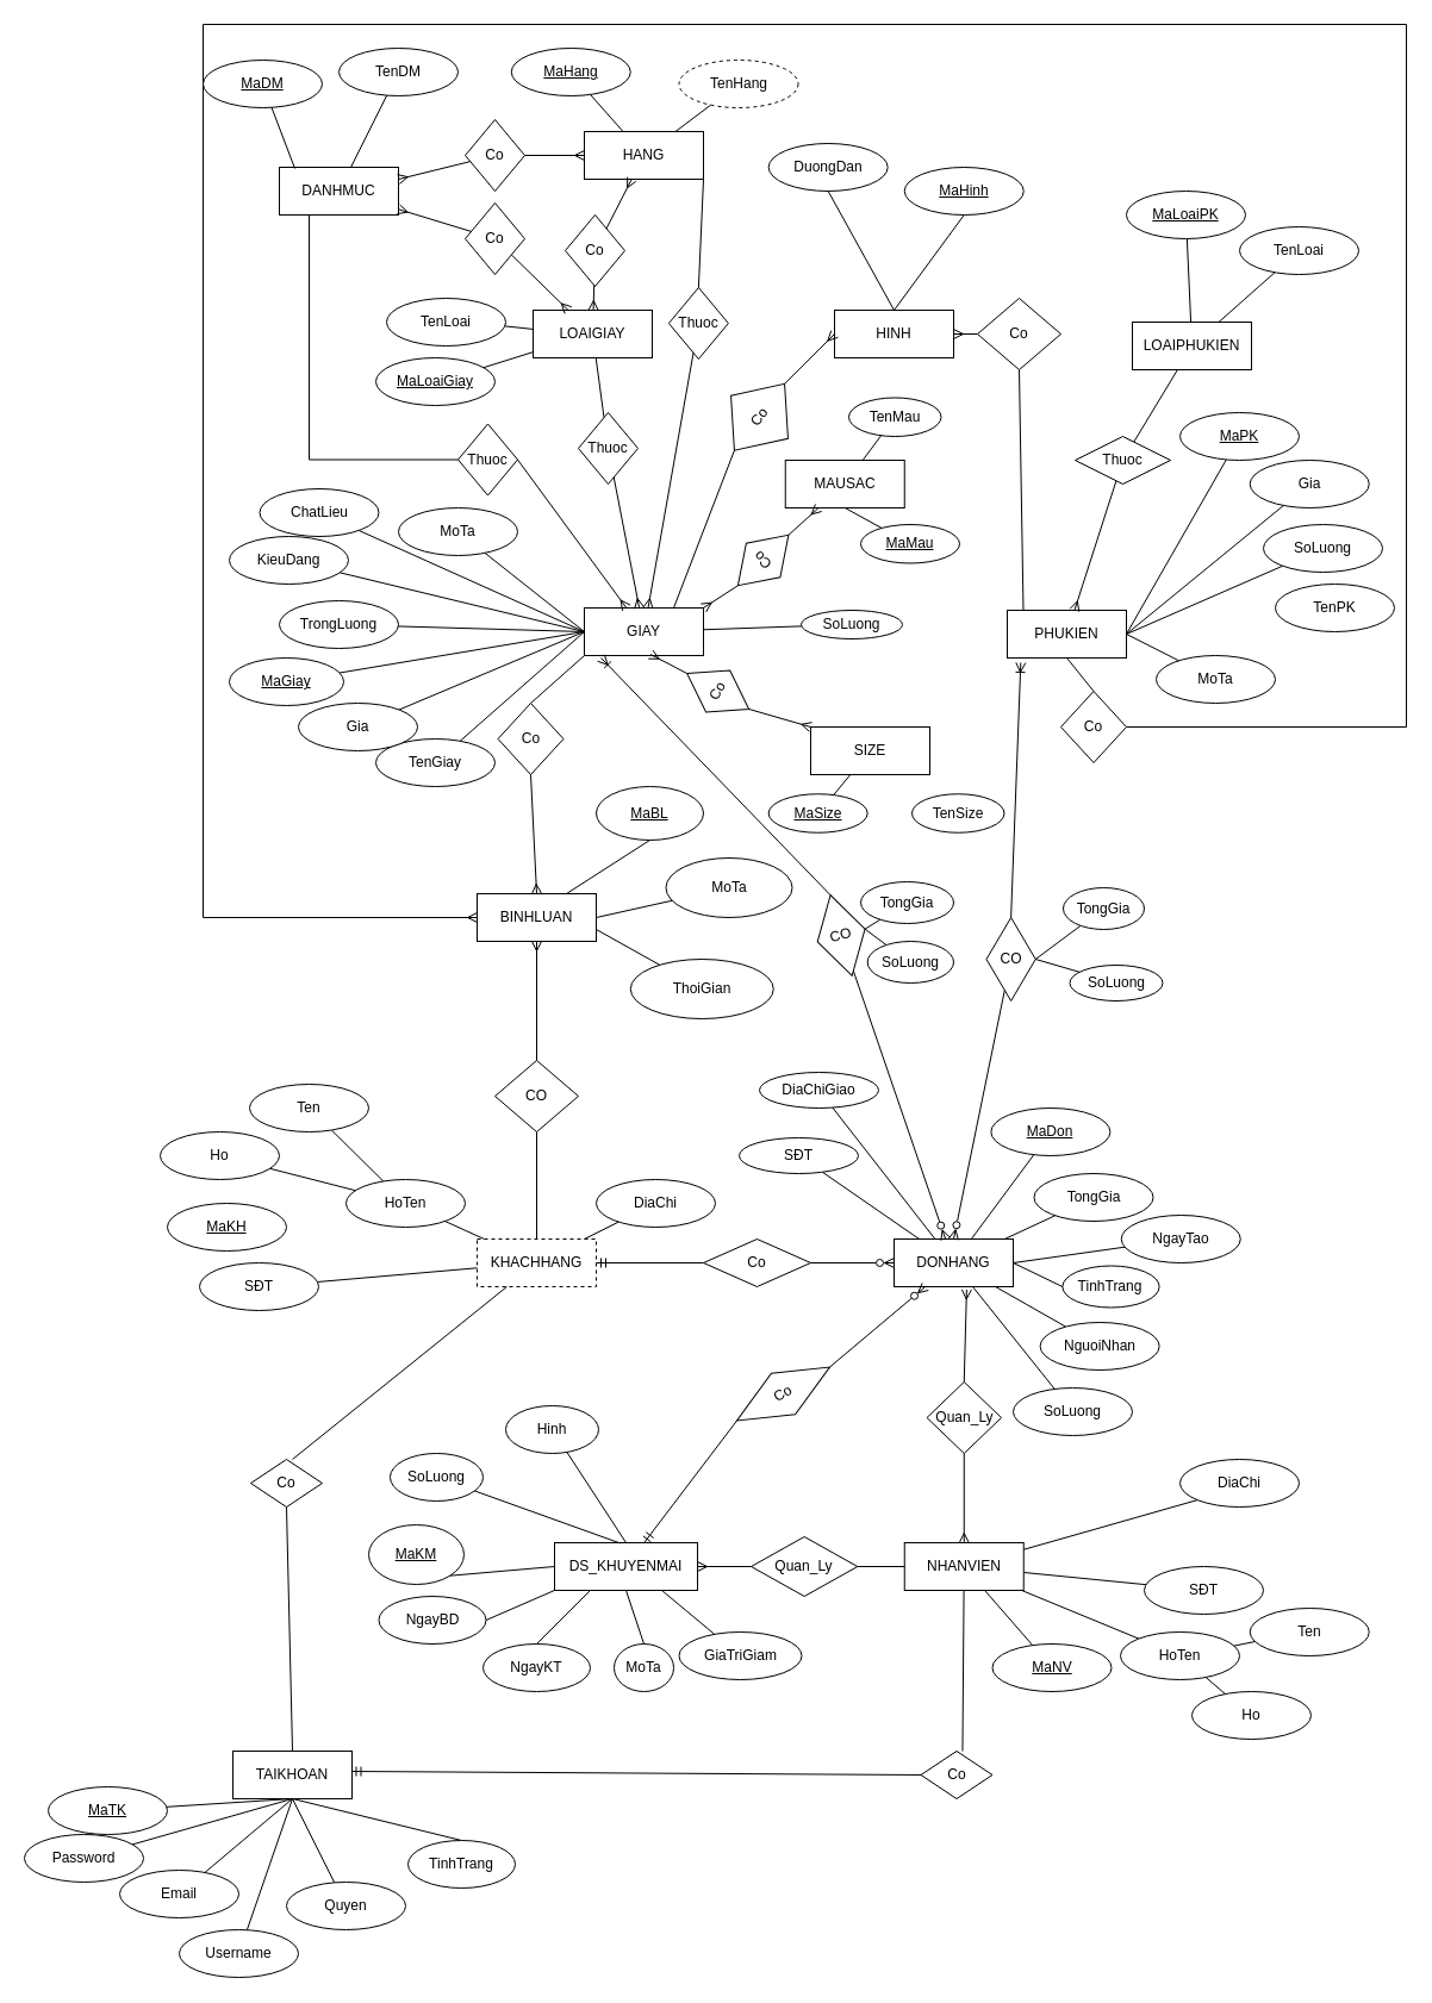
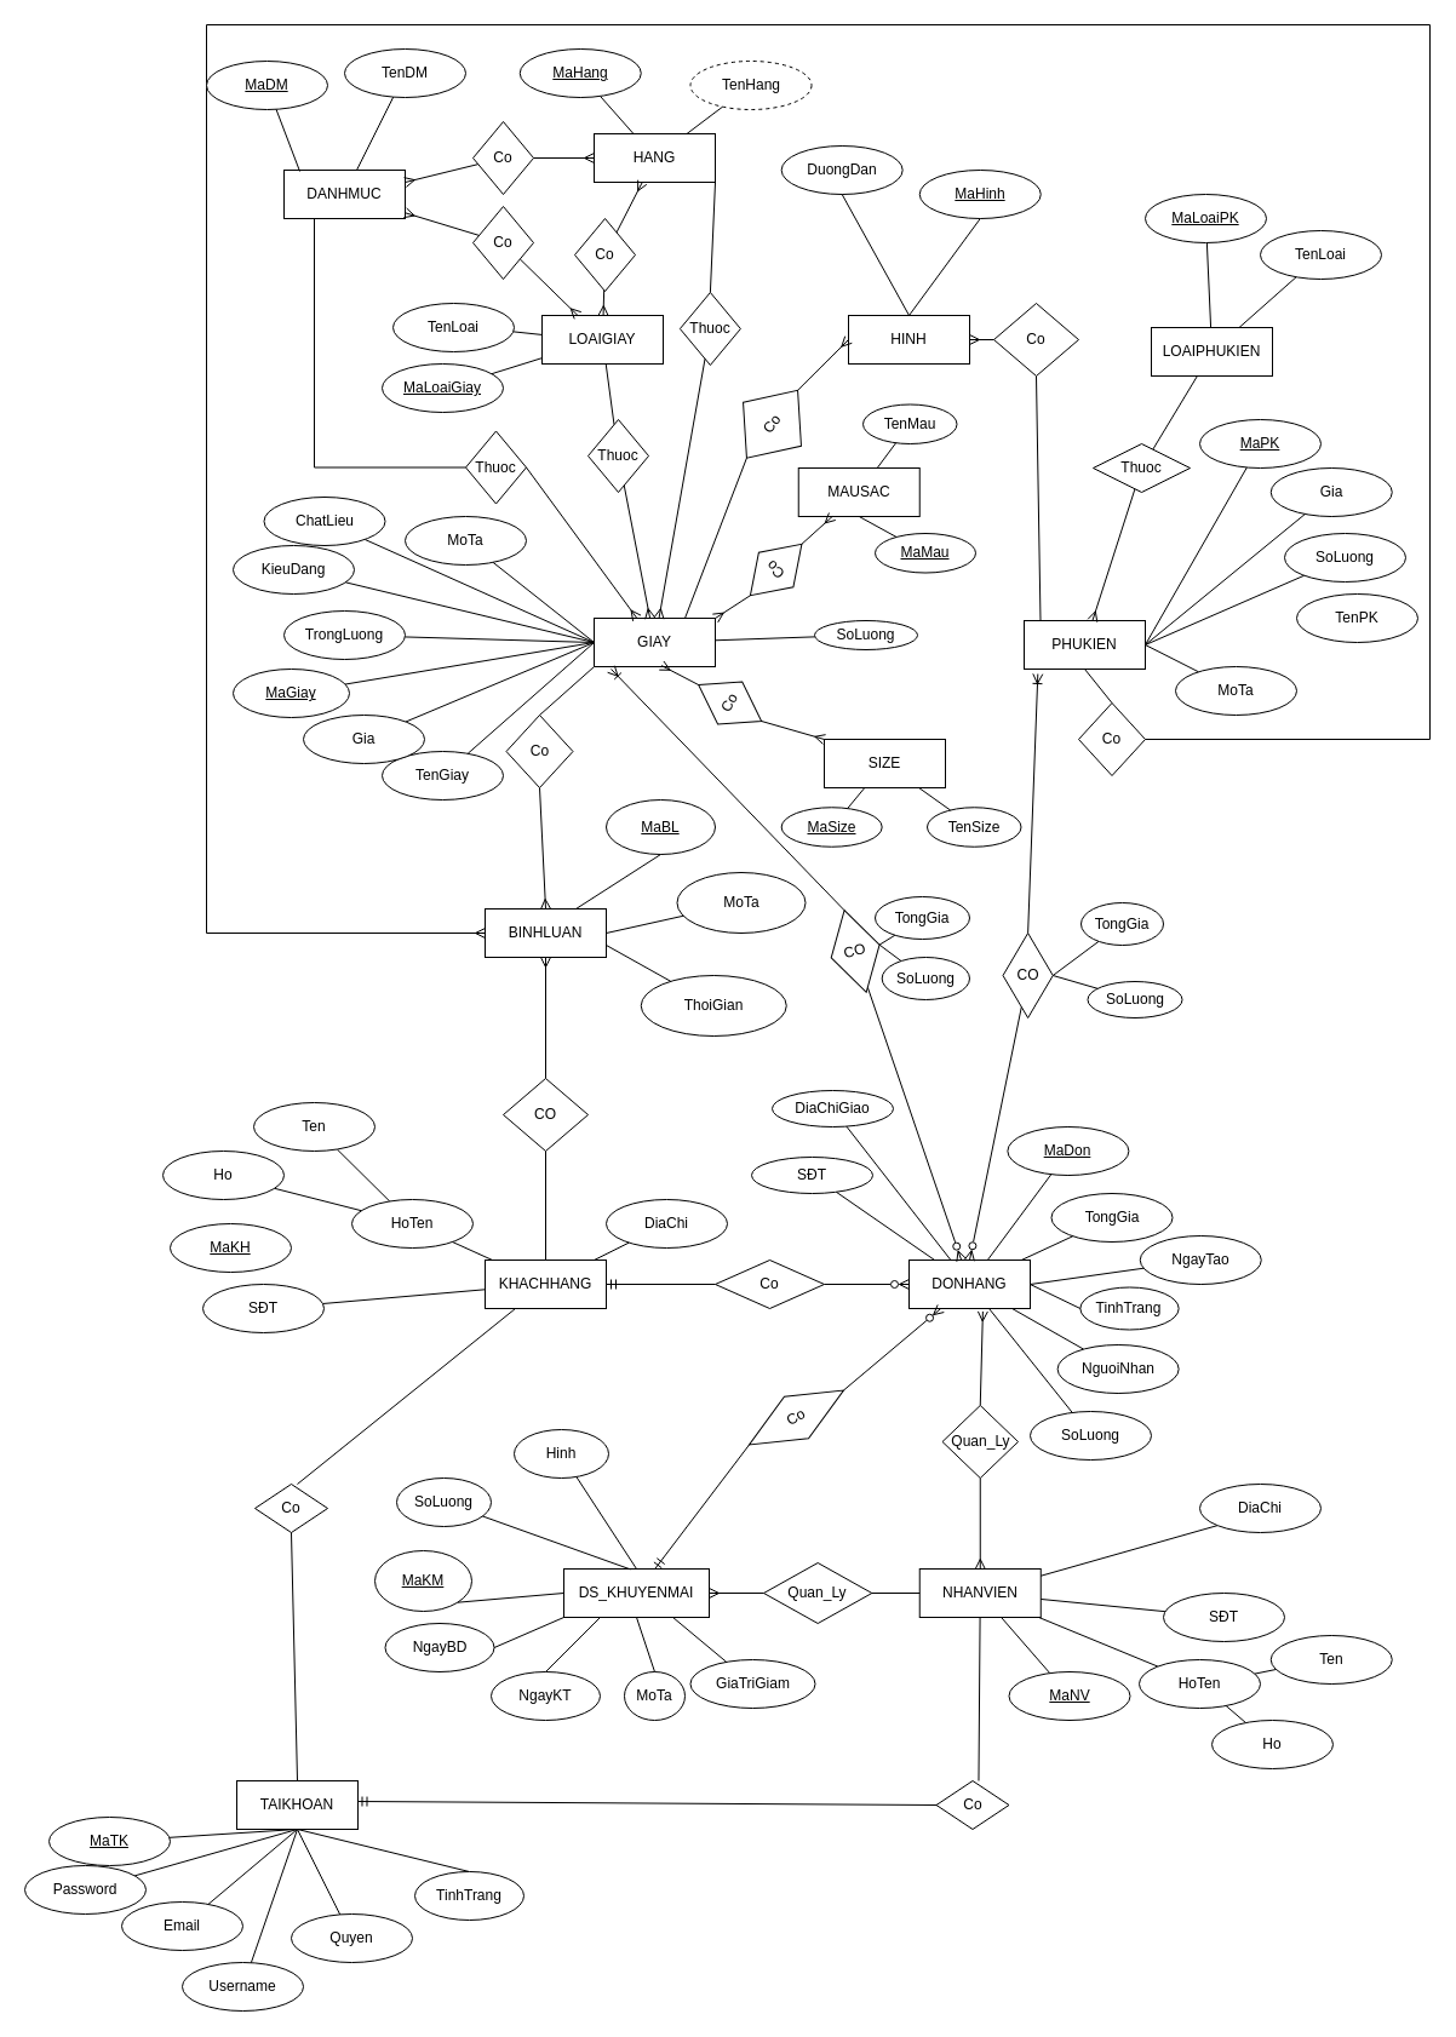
+ <mxCell id="174" value="" style="edgeStyle=none;rounded=0;orthogonalLoop=1;jettySize=auto;html=1;endArrow=none;endFill=0;" parent="1" source="173" target="167" edge="1"><mxGeometry relative="1" as="geometry"><mxPoint x="768.88" y="602" as="targetPoint" /></mxGeometry></mxCell>
- <mxCell id="7" value="KHACHHANG" style="whiteSpace=wrap;html=1;align=center;dashed=1;" parent="1" vertex="1"><mxGeometry x="400" y="1040" width="100" height="40" as="geometry" /></mxCell>
+ <mxCell id="7" value="KHACHHANG" style="whiteSpace=wrap;html=1;align=center;" parent="1" vertex="1"><mxGeometry x="400" y="1040" width="100" height="40" as="geometry" /></mxCell>
